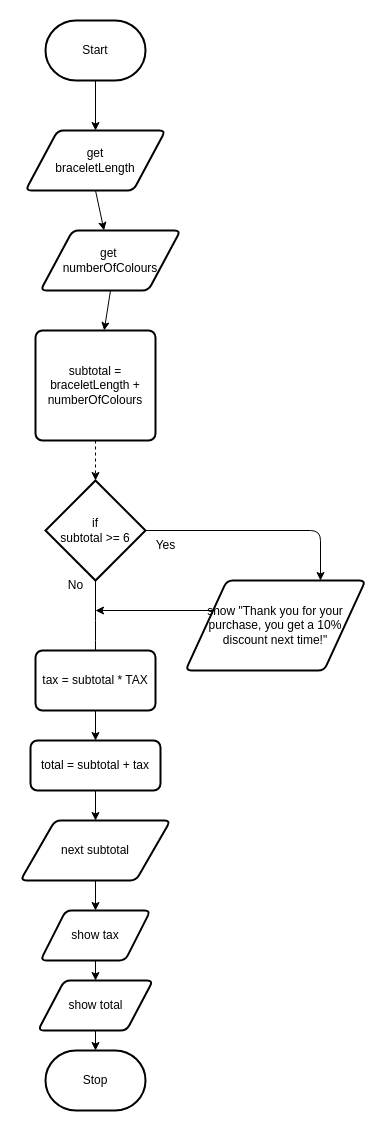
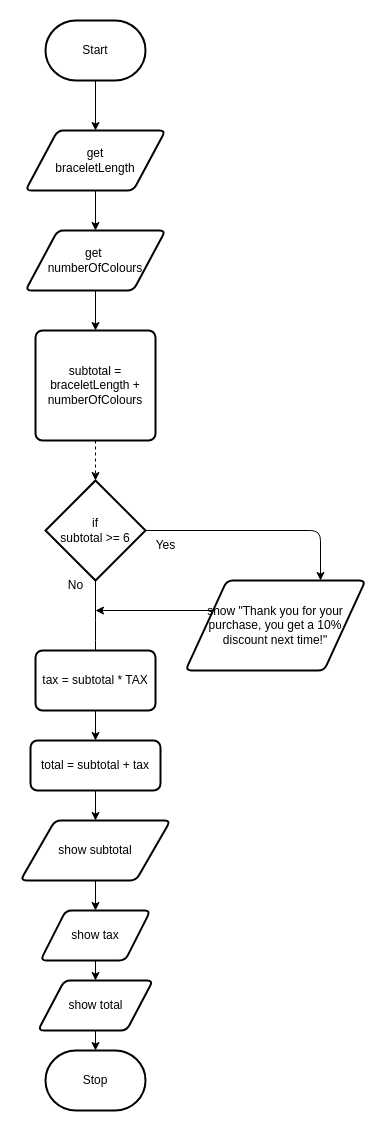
- <mxCell id="8" value="get&amp;nbsp;&lt;br&gt;numberOfColours" style="shape=parallelogram;html=1;strokeWidth=2;perimeter=parallelogramPerimeter;whiteSpace=wrap;rounded=1;arcSize=12;size=0.23;" parent="1" vertex="1"><mxGeometry x="40" y="230" width="140" height="60" as="geometry" /></mxCell>
+ <mxCell id="8" value="get&amp;nbsp;&lt;br&gt;numberOfColours" style="shape=parallelogram;html=1;strokeWidth=2;perimeter=parallelogramPerimeter;whiteSpace=wrap;rounded=1;arcSize=12;size=0.23;" parent="1" vertex="1"><mxGeometry x="25" y="230" width="140" height="60" as="geometry" /></mxCell>
- <mxCell id="20" value="next subtotal" style="shape=parallelogram;html=1;strokeWidth=2;perimeter=parallelogramPerimeter;whiteSpace=wrap;rounded=1;arcSize=12;size=0.23;" parent="1" vertex="1"><mxGeometry x="20" y="820" width="150" height="60" as="geometry" /></mxCell>
+ <mxCell id="20" value="show subtotal" style="shape=parallelogram;html=1;strokeWidth=2;perimeter=parallelogramPerimeter;whiteSpace=wrap;rounded=1;arcSize=12;size=0.23;" parent="1" vertex="1"><mxGeometry x="20" y="820" width="150" height="60" as="geometry" /></mxCell>
